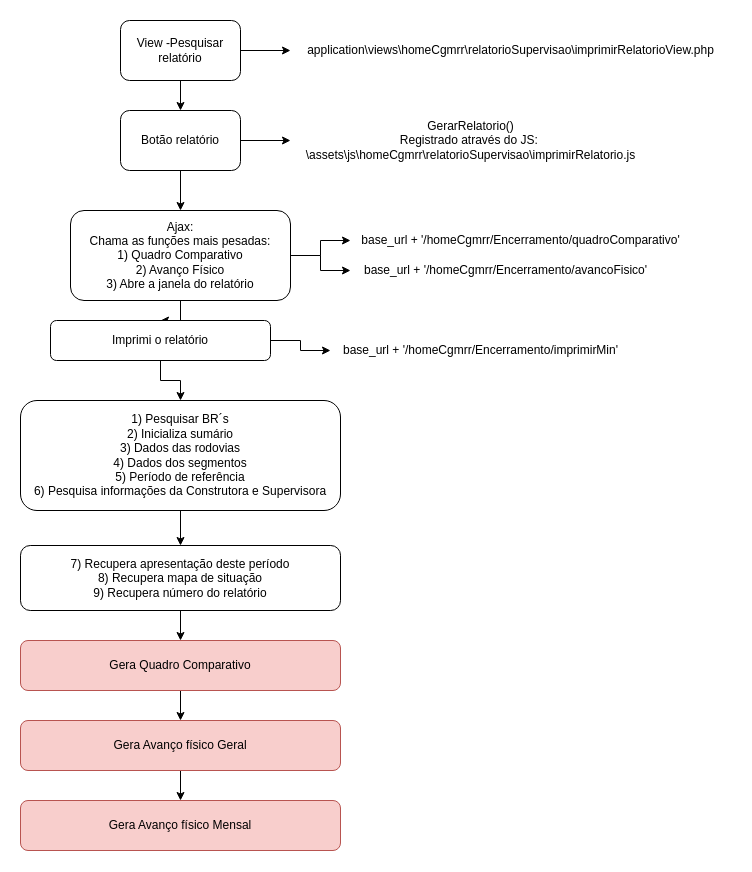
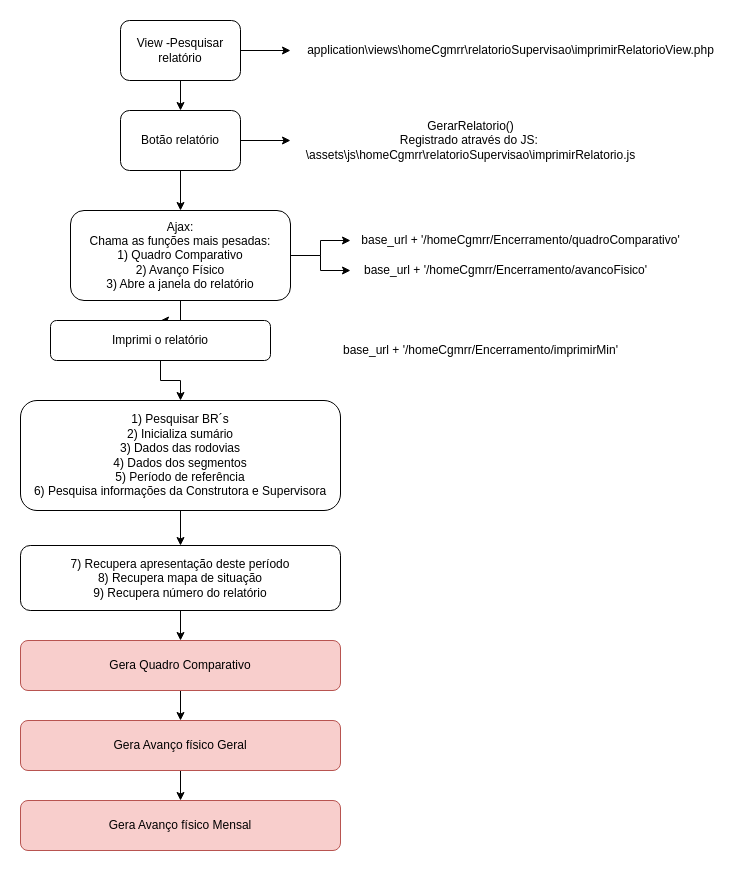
- <mxCell id="16" value="" style="edgeStyle=orthogonalEdgeStyle;rounded=0;orthogonalLoop=1;jettySize=auto;html=1;" parent="1" source="18" target="19" edge="1"><mxGeometry relative="1" as="geometry" /></mxCell>
